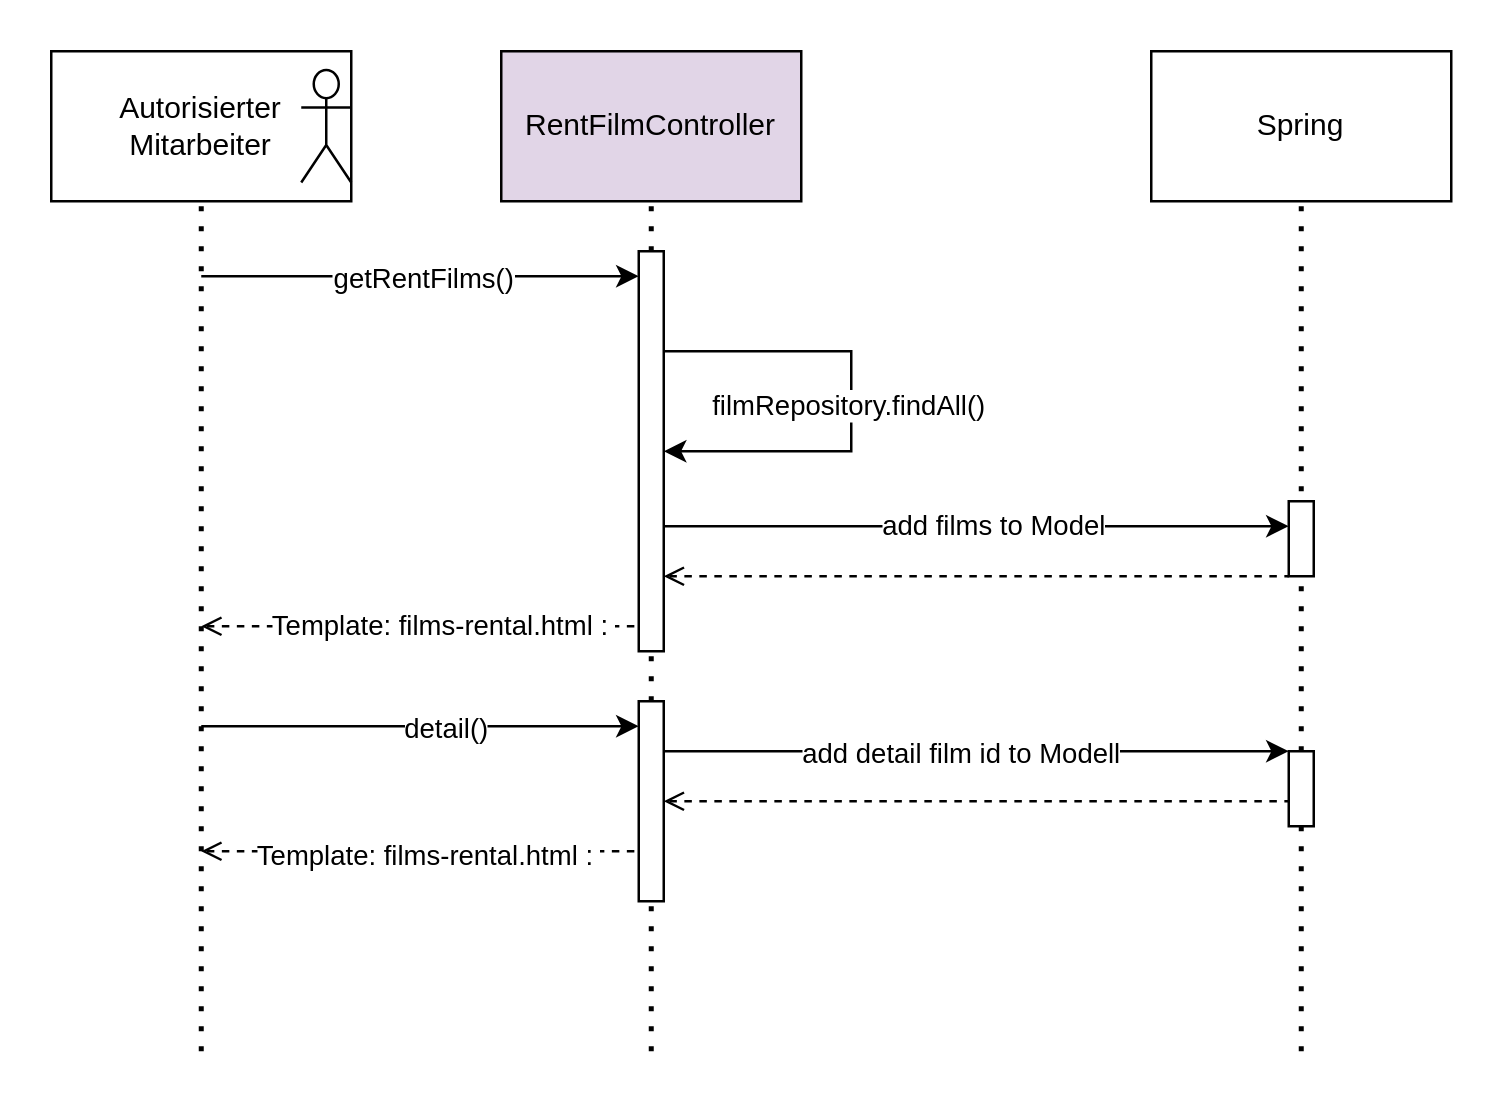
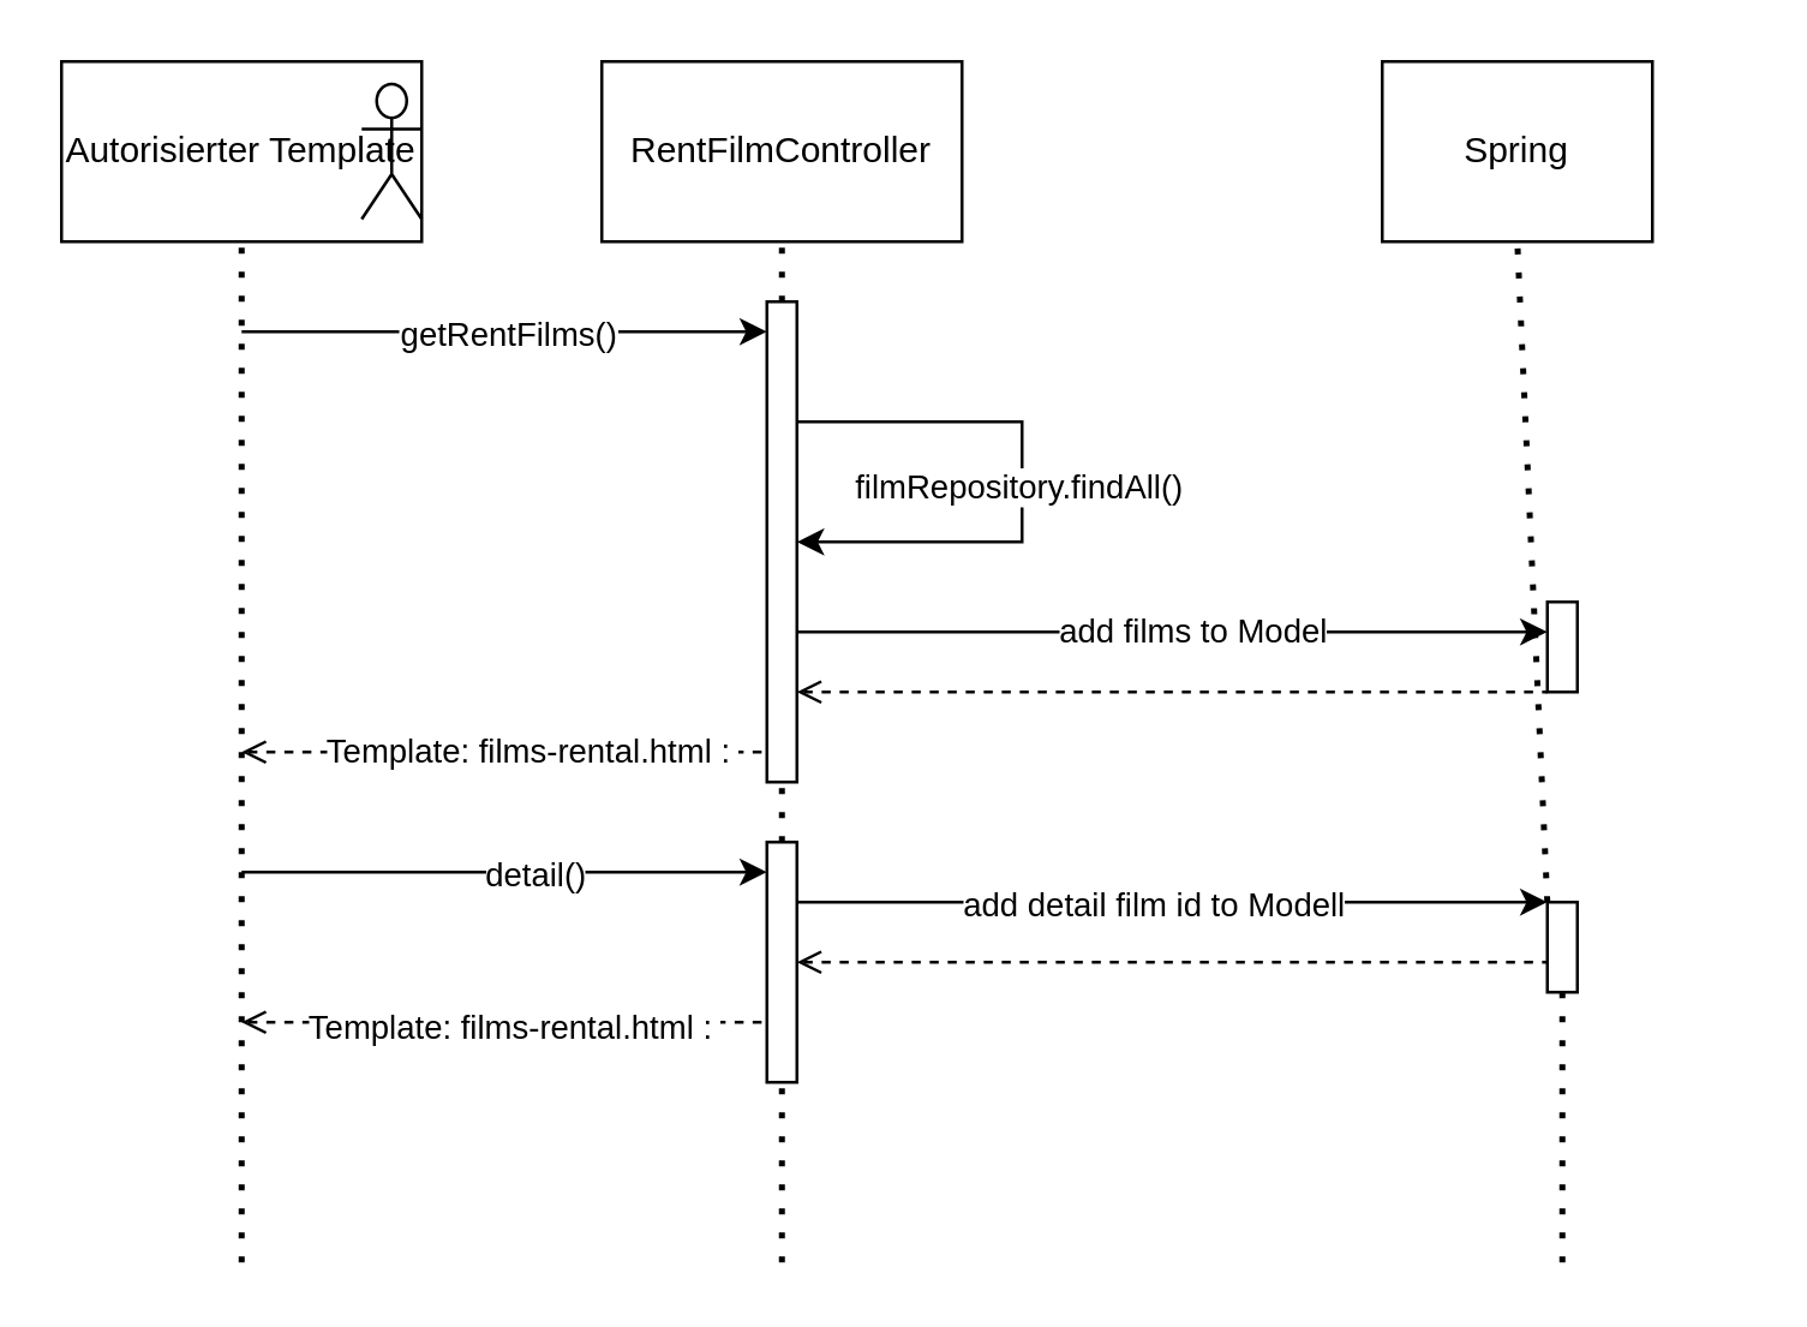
- <mxCell id="2" value="Autorisierter Mitarbeiter" style="rounded=0;whiteSpace=wrap;html=1;" vertex="1" parent="1"><mxGeometry x="20" y="20" width="120" height="60" as="geometry" /></mxCell>
+ <mxCell id="2" value="Autorisierter Template" style="rounded=0;whiteSpace=wrap;html=1;" vertex="1" parent="1"><mxGeometry x="20" y="20" width="120" height="60" as="geometry" /></mxCell>
- <mxCell id="4" value="RentFilmController" style="rounded=0;whiteSpace=wrap;html=1;fillColor=#e1d5e7;" vertex="1" parent="1"><mxGeometry x="200" y="20" width="120" height="60" as="geometry" /></mxCell>
+ <mxCell id="4" value="RentFilmController" style="rounded=0;whiteSpace=wrap;html=1;" vertex="1" parent="1"><mxGeometry x="200" y="20" width="120" height="60" as="geometry" /></mxCell>
- <mxCell id="5" value="Spring" style="rounded=0;whiteSpace=wrap;html=1;" vertex="1" parent="1"><mxGeometry x="460" y="20" width="120" height="60" as="geometry" /></mxCell>
+ <mxCell id="5" value="Spring" style="rounded=0;whiteSpace=wrap;html=1;" vertex="1" parent="1"><mxGeometry x="460" y="20" width="90" height="60" as="geometry" /></mxCell>
